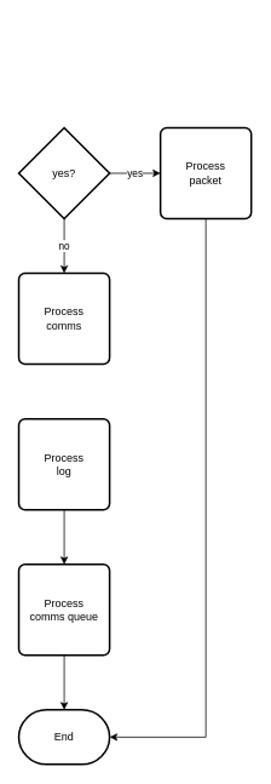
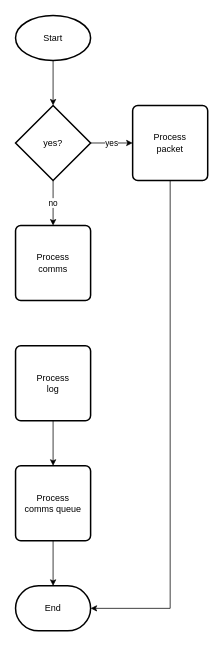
+ <mxCell id="4" value="Start" style="strokeWidth=2;html=1;shape=mxgraph.flowchart.start_1;whiteSpace=wrap;" vertex="1" parent="1"><mxGeometry x="20" y="20" width="100" height="60" as="geometry" /></mxCell>
+ <mxCell id="3" style="edgeStyle=orthogonalEdgeStyle;rounded=0;orthogonalLoop=1;jettySize=auto;html=1;entryX=0.5;entryY=0;entryDx=0;entryDy=0;entryPerimeter=0;" edge="1" parent="1" source="4" target="7"><mxGeometry relative="1" as="geometry" /></mxCell>
